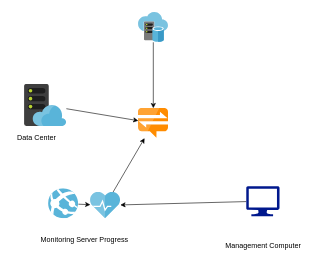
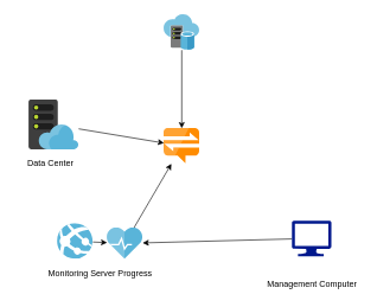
- <mxCell id="15" value="Data Center" style="text;html=1;align=center;verticalAlign=middle;resizable=0;points=[];autosize=1;strokeColor=none;fillColor=none;" vertex="1" parent="1"><mxGeometry x="20" y="220" width="80" height="20" as="geometry" /></mxCell>
+ <mxCell id="15" value="Data Center" style="text;html=1;align=center;verticalAlign=middle;resizable=0;points=[];autosize=1;strokeColor=none;fillColor=none;" vertex="1" parent="1"><mxGeometry x="30" y="220" width="80" height="20" as="geometry" /></mxCell>
- <mxCell id="14" value="Monitoring Server Progress" style="text;html=1;align=center;verticalAlign=middle;resizable=0;points=[];autosize=1;strokeColor=none;fillColor=none;" vertex="1" parent="1"><mxGeometry x="60" y="390" width="160" height="20" as="geometry" /></mxCell>
+ <mxCell id="14" value="Monitoring Server Progress" style="text;html=1;align=center;verticalAlign=middle;resizable=0;points=[];autosize=1;strokeColor=none;fillColor=none;" vertex="1" parent="1"><mxGeometry x="60" y="375" width="160" height="20" as="geometry" /></mxCell>
- <mxCell id="13" value="Management Computer" style="text;html=1;resizable=0;autosize=1;align=center;verticalAlign=middle;points=[];fillColor=none;strokeColor=none;rounded=0;" vertex="1" parent="1"><mxGeometry x="367.78" y="400" width="140" height="20" as="geometry" /></mxCell>
+ <mxCell id="13" value="Management Computer" style="text;html=1;resizable=0;autosize=1;align=center;verticalAlign=middle;points=[];fillColor=none;strokeColor=none;rounded=0;" vertex="1" parent="1"><mxGeometry x="367.78" y="390" width="140" height="20" as="geometry" /></mxCell>
